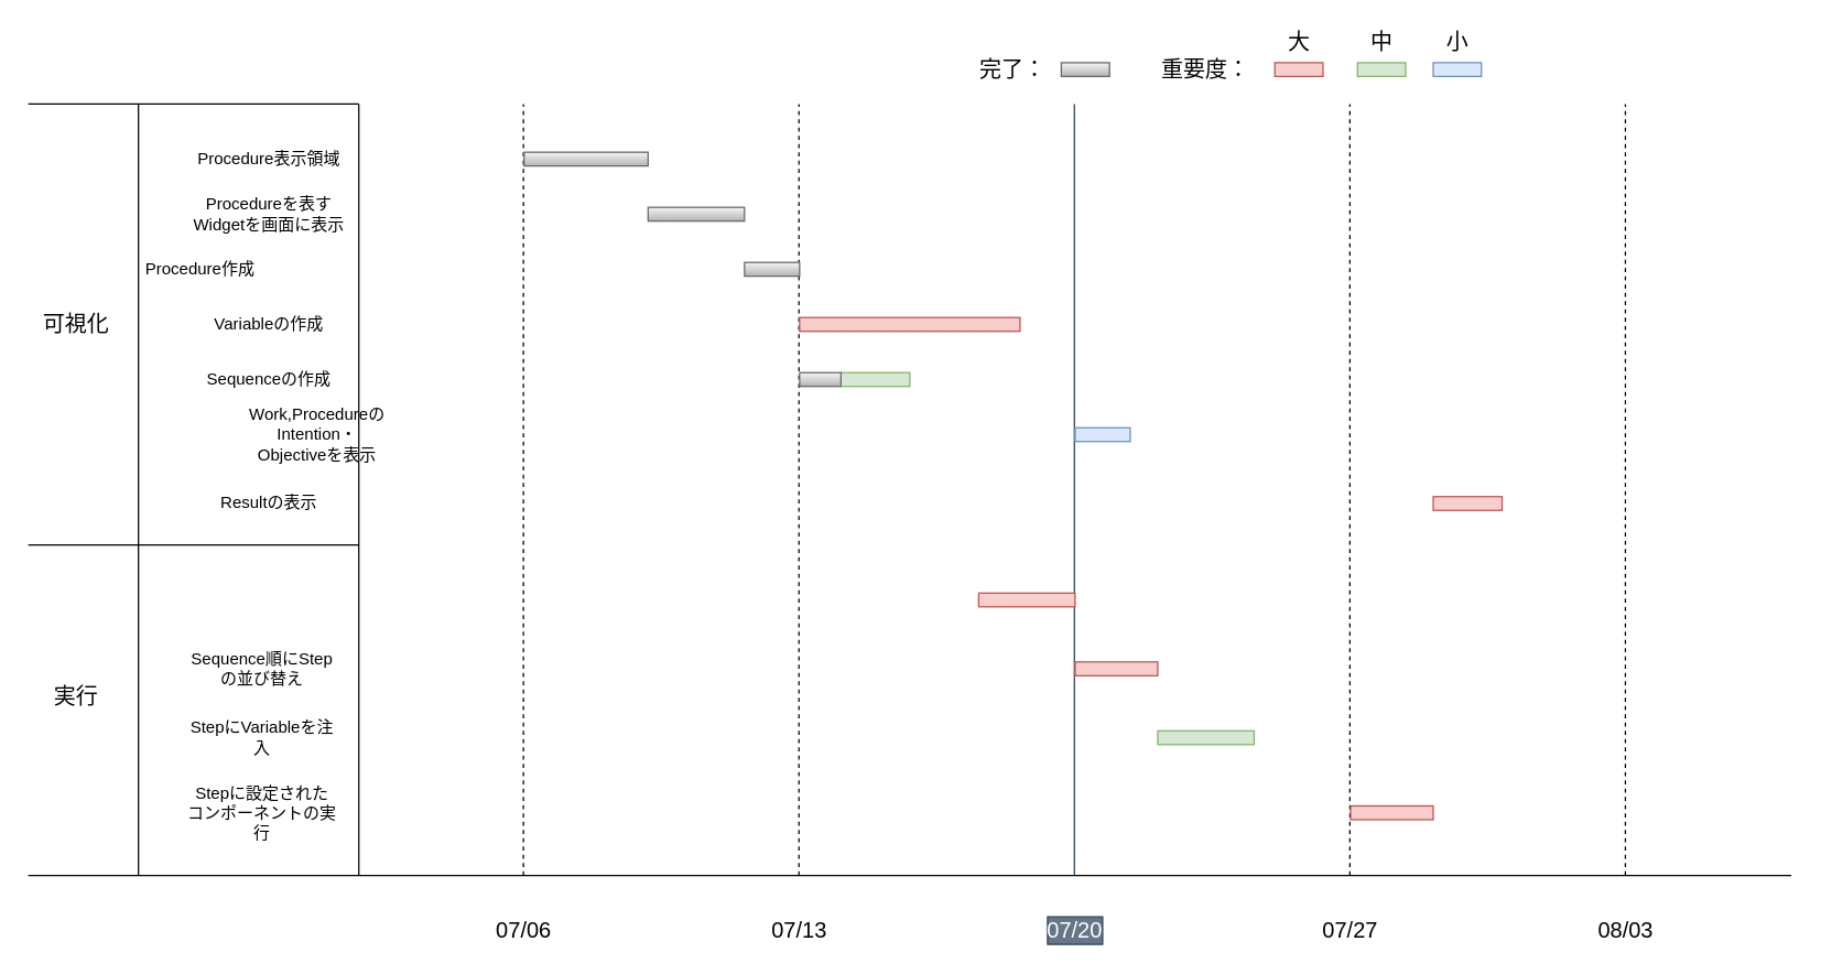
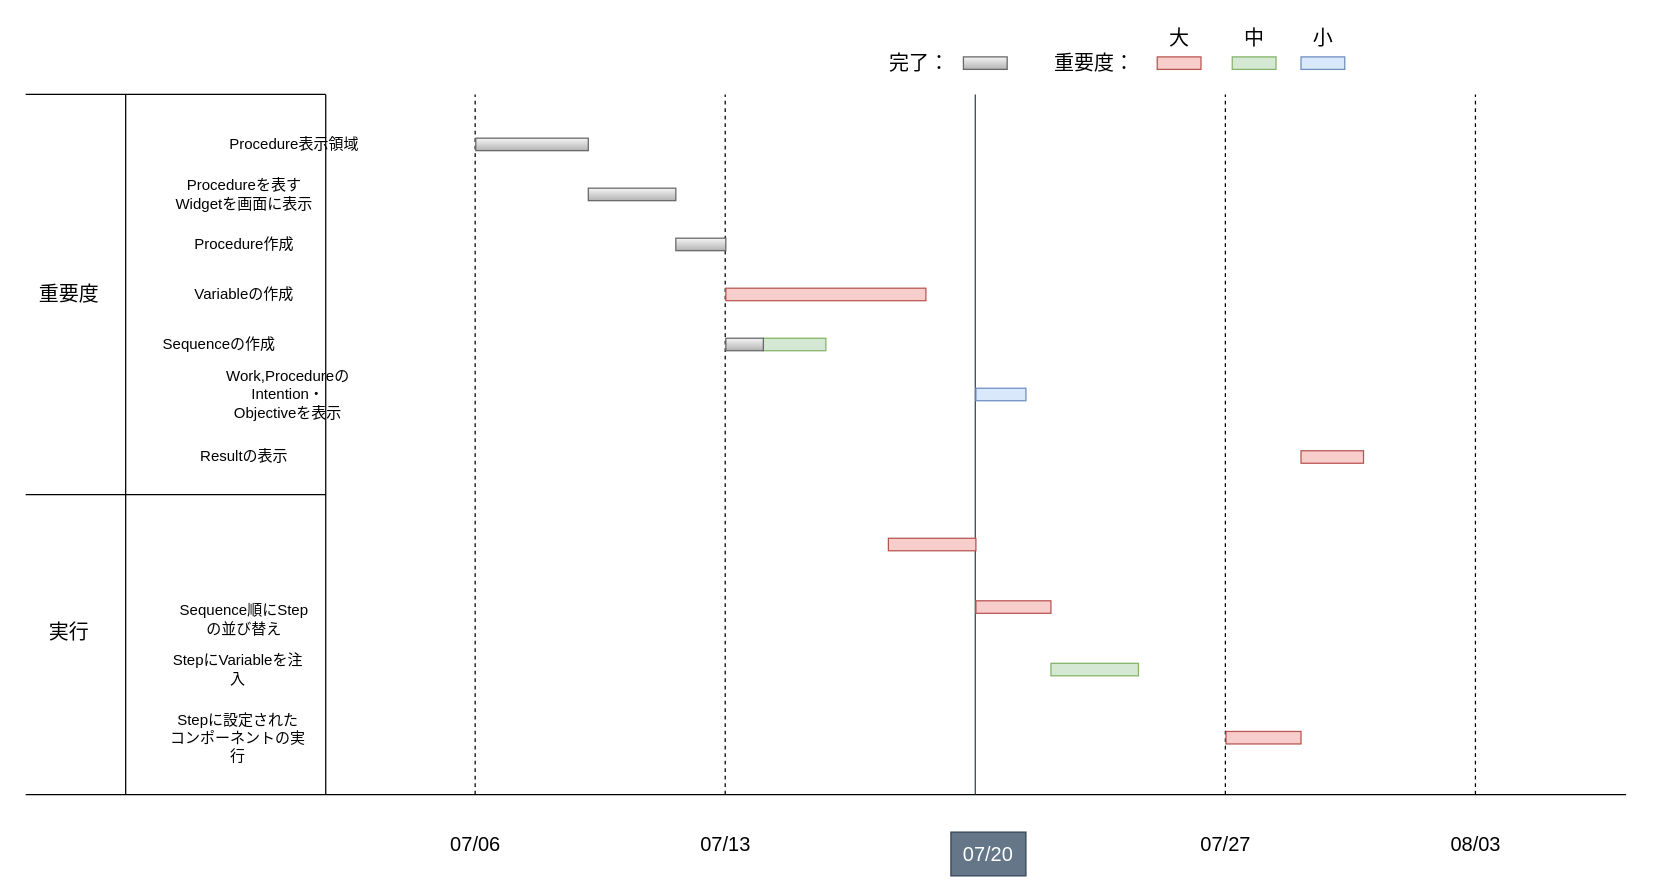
- <mxCell id="3" value="Procedure表示領域" style="text;html=1;strokeColor=none;fillColor=none;align=center;verticalAlign=middle;whiteSpace=wrap;rounded=0;" parent="1" vertex="1"><mxGeometry x="140" y="105" width="110" height="20" as="geometry" /></mxCell>
+ <mxCell id="3" value="Procedure表示領域" style="text;html=1;strokeColor=none;fillColor=none;align=center;verticalAlign=middle;whiteSpace=wrap;rounded=0;" parent="1" vertex="1"><mxGeometry x="180" y="105" width="110" height="20" as="geometry" /></mxCell>
- <mxCell id="5" value="Procedure作成" style="text;html=1;strokeColor=none;fillColor=none;align=center;verticalAlign=middle;whiteSpace=wrap;rounded=0;" parent="1" vertex="1"><mxGeometry x="90" y="185" width="110" height="20" as="geometry" /></mxCell>
+ <mxCell id="5" value="Procedure作成" style="text;html=1;strokeColor=none;fillColor=none;align=center;verticalAlign=middle;whiteSpace=wrap;rounded=0;" parent="1" vertex="1"><mxGeometry x="140" y="185" width="110" height="20" as="geometry" /></mxCell>
- <mxCell id="11" value="可視化" style="text;html=1;strokeColor=none;fillColor=none;align=center;verticalAlign=middle;whiteSpace=wrap;rounded=0;fontSize=16;" parent="1" vertex="1"><mxGeometry x="30" y="225" width="50" height="20" as="geometry" /></mxCell>
+ <mxCell id="11" value="重要度" style="text;html=1;strokeColor=none;fillColor=none;align=center;verticalAlign=middle;whiteSpace=wrap;rounded=0;fontSize=16;" parent="1" vertex="1"><mxGeometry x="30" y="225" width="50" height="20" as="geometry" /></mxCell>
- <mxCell id="8" value="Sequenceの作成" style="text;html=1;strokeColor=none;fillColor=none;align=center;verticalAlign=middle;whiteSpace=wrap;rounded=0;" parent="1" vertex="1"><mxGeometry x="140" y="265" width="110" height="20" as="geometry" /></mxCell>
+ <mxCell id="8" value="Sequenceの作成" style="text;html=1;strokeColor=none;fillColor=none;align=center;verticalAlign=middle;whiteSpace=wrap;rounded=0;" parent="1" vertex="1"><mxGeometry x="120" y="265" width="110" height="20" as="geometry" /></mxCell>
- <mxCell id="9" value="Sequence順にStepの並び替え" style="text;html=1;strokeColor=none;fillColor=none;align=center;verticalAlign=middle;whiteSpace=wrap;rounded=0;" parent="1" vertex="1"><mxGeometry x="135" y="475" width="110" height="20" as="geometry" /></mxCell>
+ <mxCell id="9" value="Sequence順にStepの並び替え" style="text;html=1;strokeColor=none;fillColor=none;align=center;verticalAlign=middle;whiteSpace=wrap;rounded=0;" parent="1" vertex="1"><mxGeometry x="140" y="485" width="110" height="20" as="geometry" /></mxCell>
- <mxCell id="21" value="&lt;font color=&quot;#ffffff&quot;&gt;07/20&lt;/font&gt;" style="text;html=1;strokeColor=#314354;fillColor=#647687;align=center;verticalAlign=middle;whiteSpace=wrap;rounded=0;fontSize=16;fontColor=#ffffff;" parent="1" vertex="1"><mxGeometry x="760" y="665" width="40" height="20" as="geometry" /></mxCell>
+ <mxCell id="21" value="&lt;font color=&quot;#ffffff&quot;&gt;07/20&lt;/font&gt;" style="text;html=1;strokeColor=#314354;fillColor=#647687;align=center;verticalAlign=middle;whiteSpace=wrap;rounded=0;fontSize=16;fontColor=#ffffff;" parent="1" vertex="1"><mxGeometry x="760" y="665" width="60" height="35" as="geometry" /></mxCell>
